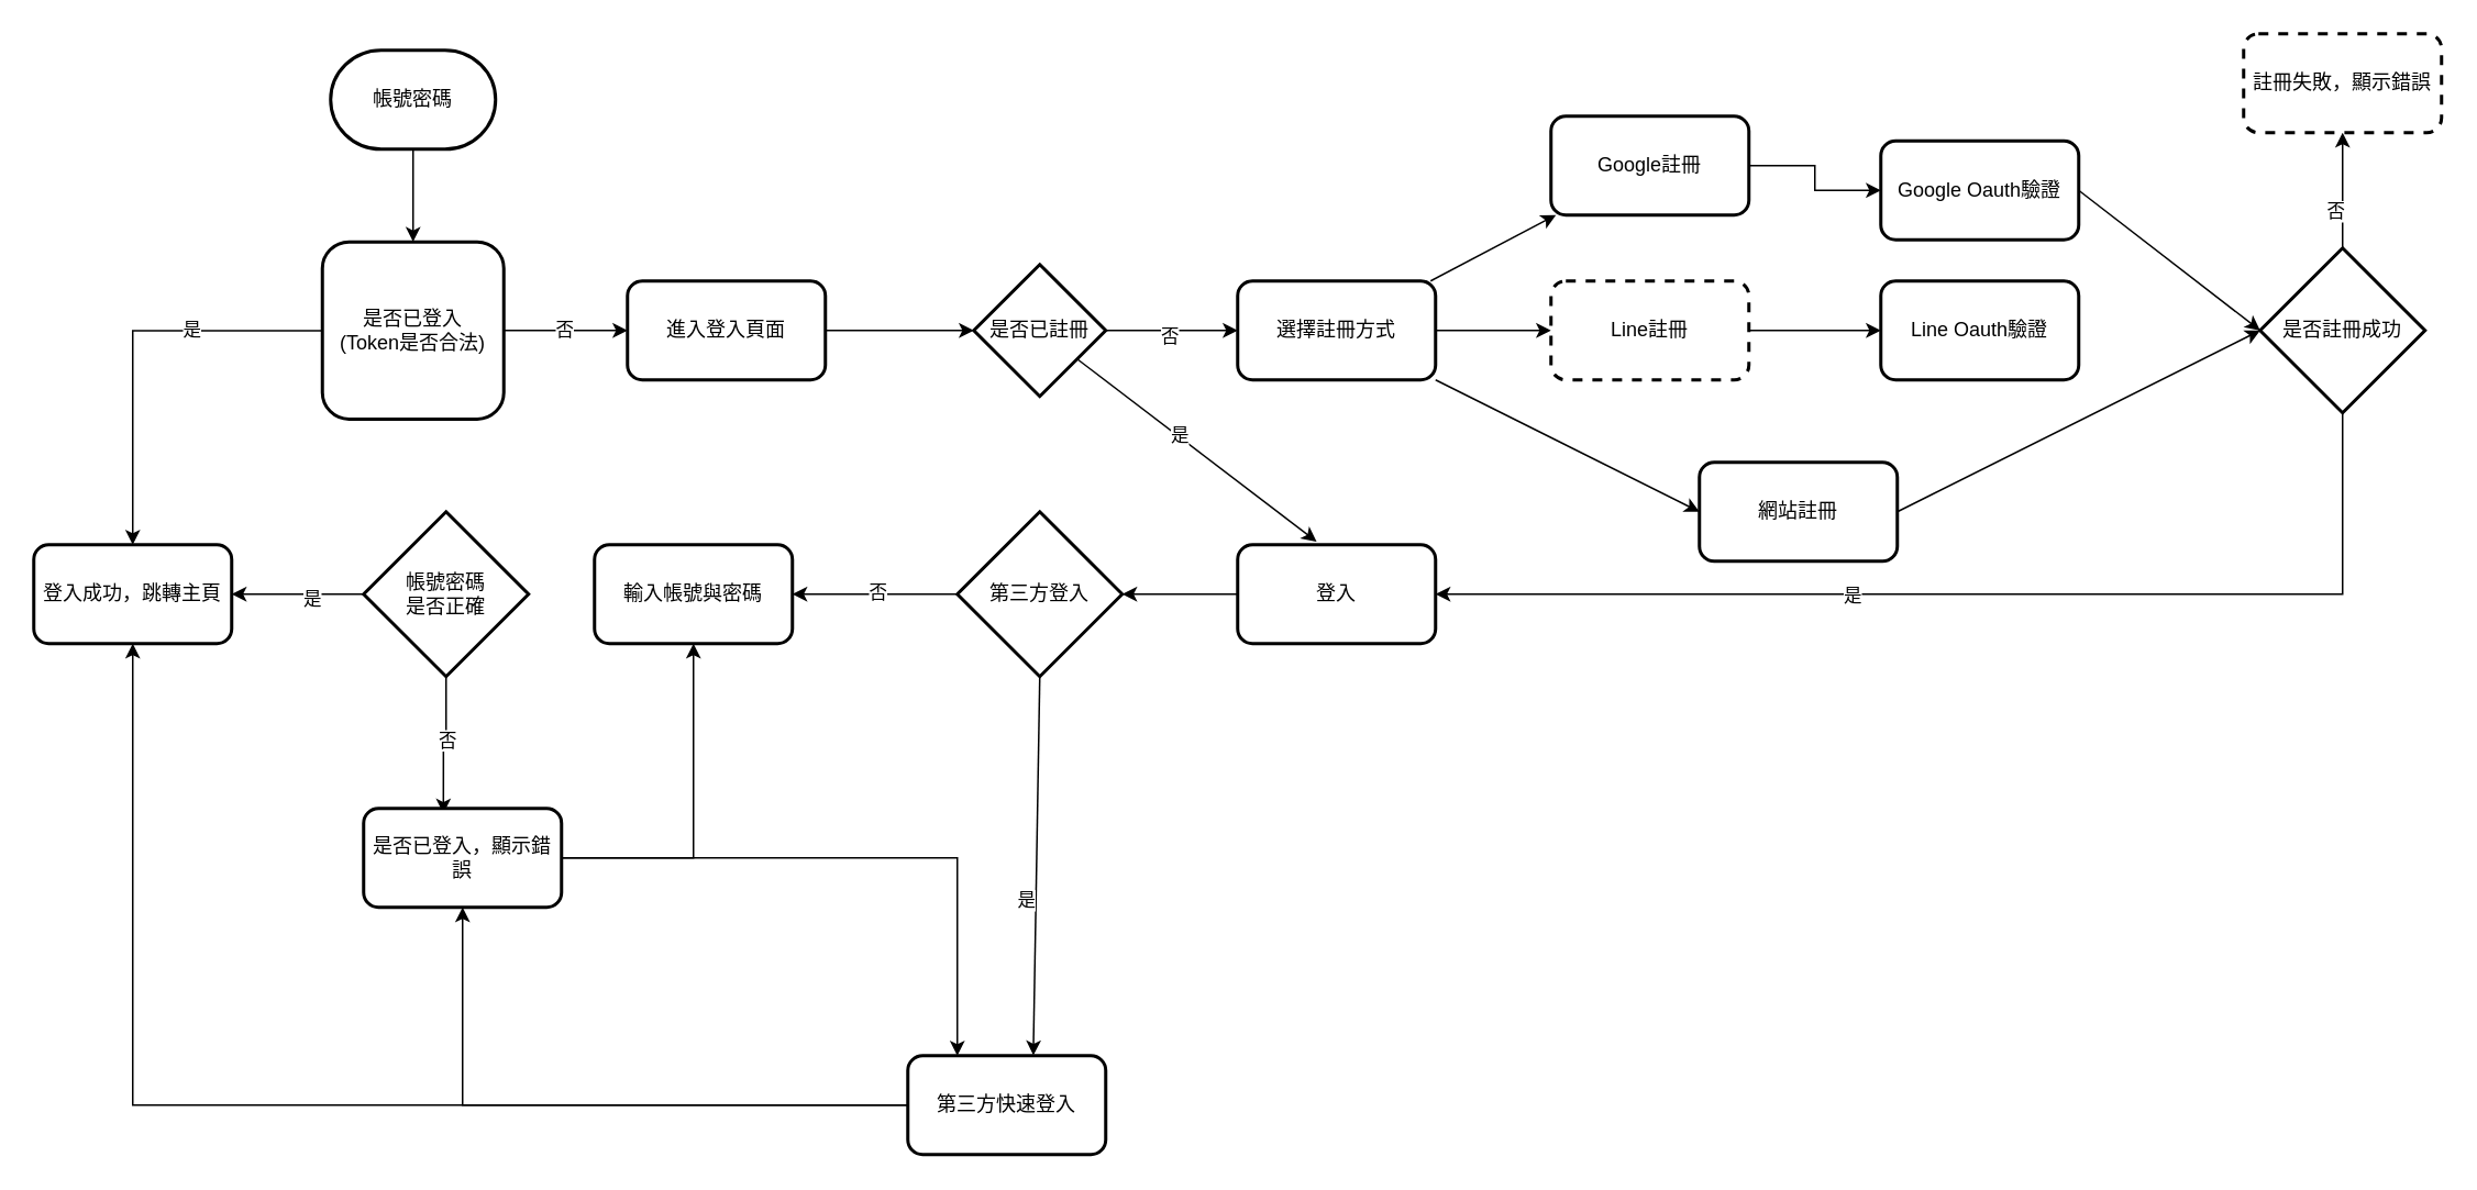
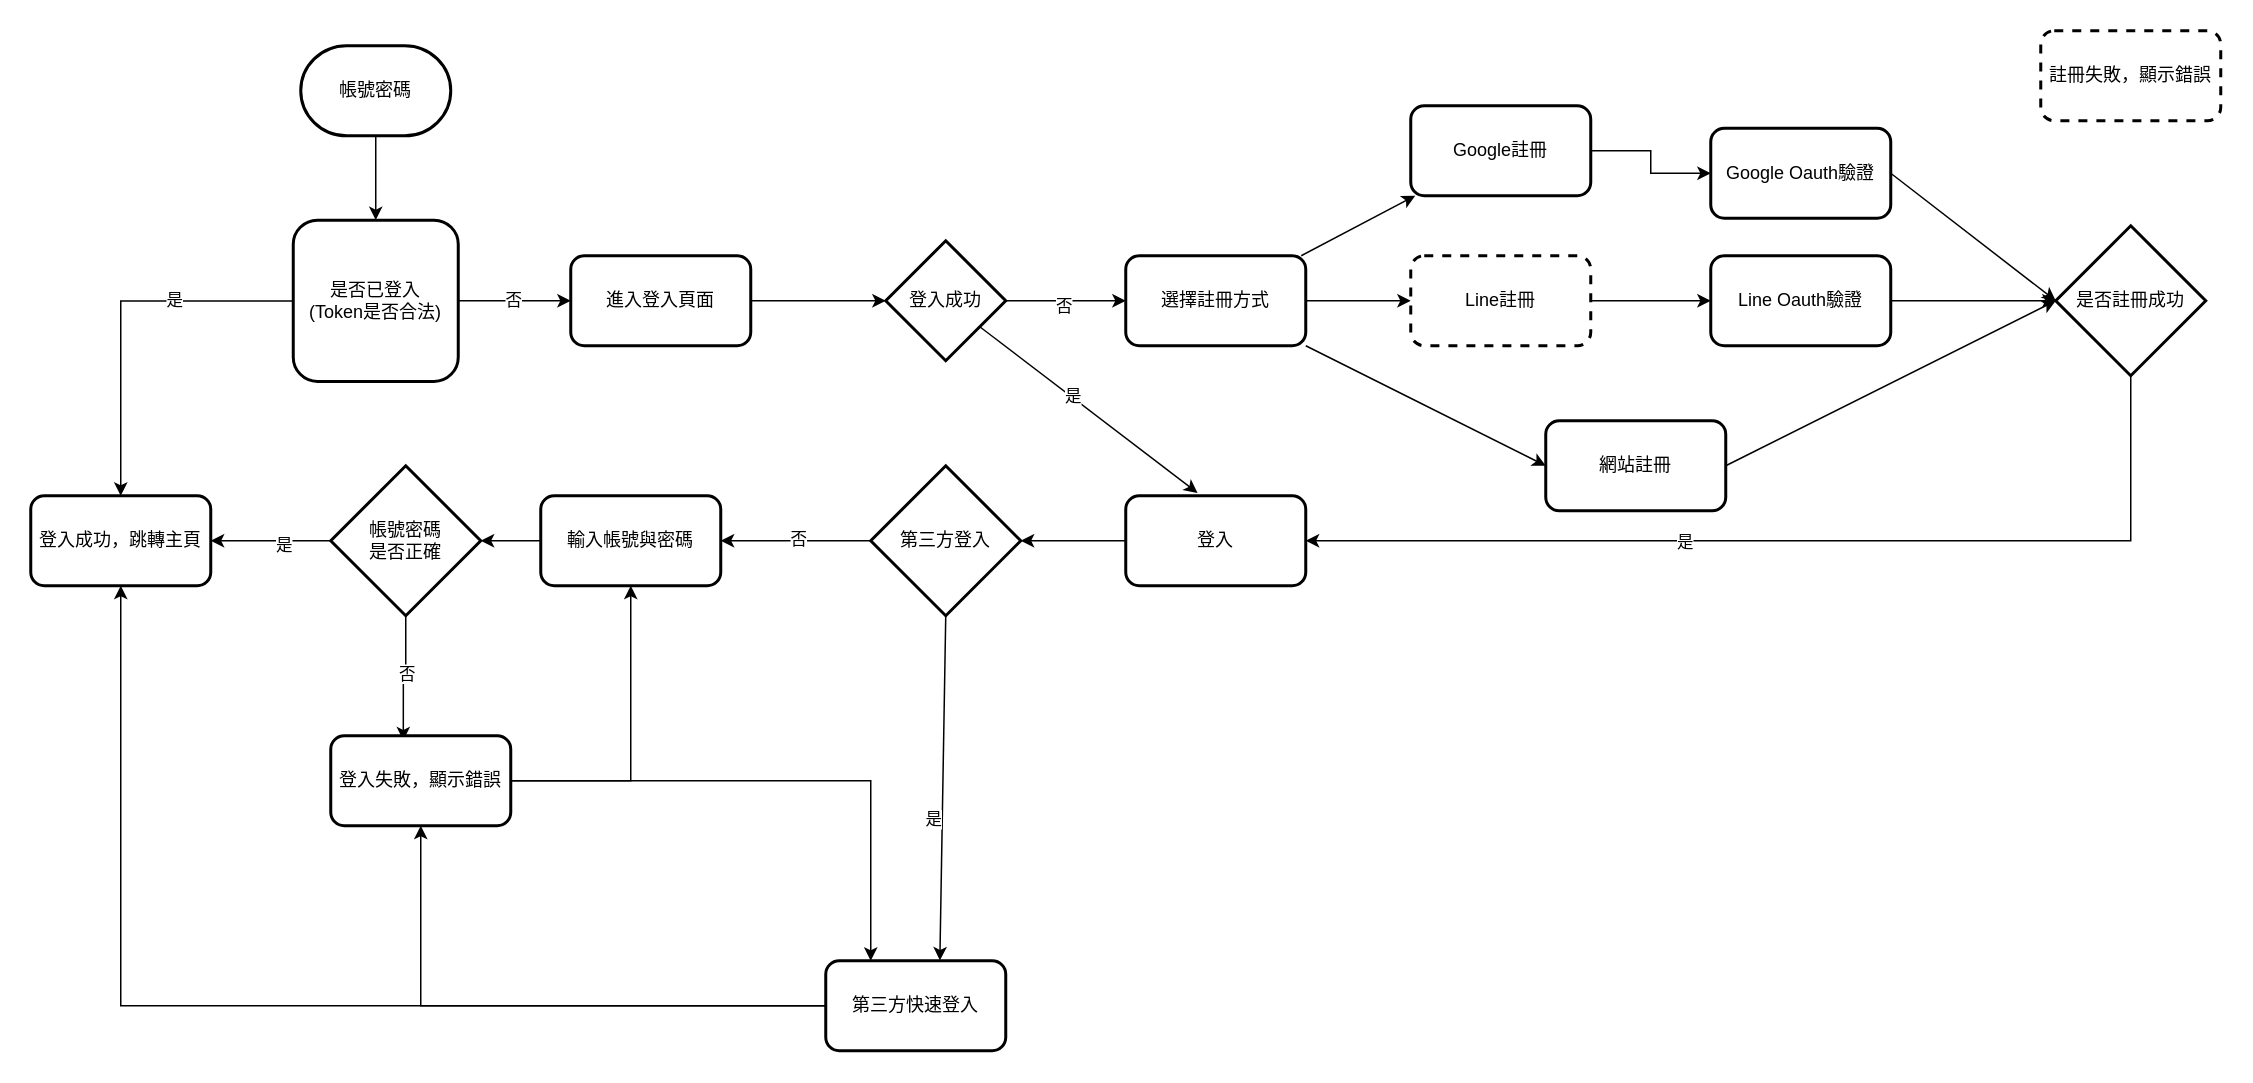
- <mxCell id="36" style="rounded=0;orthogonalLoop=1;jettySize=auto;html=1;entryX=0.5;entryY=1;entryDx=0;entryDy=0;exitX=0.5;exitY=0;exitDx=0;exitDy=0;exitPerimeter=0;" edge="1" parent="1" source="40" target="43"><mxGeometry relative="1" as="geometry" /></mxCell>
- <mxCell id="37" value="否" style="edgeLabel;html=1;align=center;verticalAlign=middle;resizable=0;points=[];" vertex="1" connectable="0" parent="36"><mxGeometry x="-0.104" y="3" relative="1" as="geometry"><mxPoint x="-2" y="8" as="offset" /></mxGeometry></mxCell>
- <mxCell id="14" value="是否已註冊" style="rhombus;whiteSpace=wrap;html=1;strokeWidth=2;" vertex="1" parent="1"><mxGeometry x="590" y="160" width="80" height="80" as="geometry" /></mxCell>
+ <mxCell id="14" value="登入成功" style="rhombus;whiteSpace=wrap;html=1;strokeWidth=2;" vertex="1" parent="1"><mxGeometry x="590" y="160" width="80" height="80" as="geometry" /></mxCell>
+ <mxCell id="34" style="rounded=0;orthogonalLoop=1;jettySize=auto;html=1;exitX=1;exitY=0.5;exitDx=0;exitDy=0;entryX=0;entryY=0.5;entryDx=0;entryDy=0;entryPerimeter=0;" edge="1" parent="1" source="35" target="40"><mxGeometry relative="1" as="geometry"><mxPoint x="1360" y="230" as="targetPoint" /></mxGeometry></mxCell>
+ <mxCell id="27" style="rounded=0;orthogonalLoop=1;jettySize=auto;html=1;exitX=0;exitY=0.5;exitDx=0;exitDy=0;entryX=1;entryY=0.5;entryDx=0;entryDy=0;entryPerimeter=0;" edge="1" parent="1" source="17" target="26"><mxGeometry relative="1" as="geometry" /></mxCell>
- <mxCell id="56" value="是否已登入，顯示錯誤" style="rounded=1;whiteSpace=wrap;html=1;strokeWidth=2;" vertex="1" parent="1"><mxGeometry x="220" y="490" width="120" height="60" as="geometry" /></mxCell>
+ <mxCell id="56" value="登入失敗，顯示錯誤" style="rounded=1;whiteSpace=wrap;html=1;strokeWidth=2;" vertex="1" parent="1"><mxGeometry x="220" y="490" width="120" height="60" as="geometry" /></mxCell>
